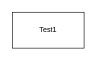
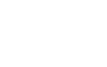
- <mxCell id="2" value="Test1" style="rounded=0;whiteSpace=wrap;html=1;" vertex="1" parent="1"><mxGeometry x="20" y="20" width="120" height="60" as="geometry" /></mxCell>
